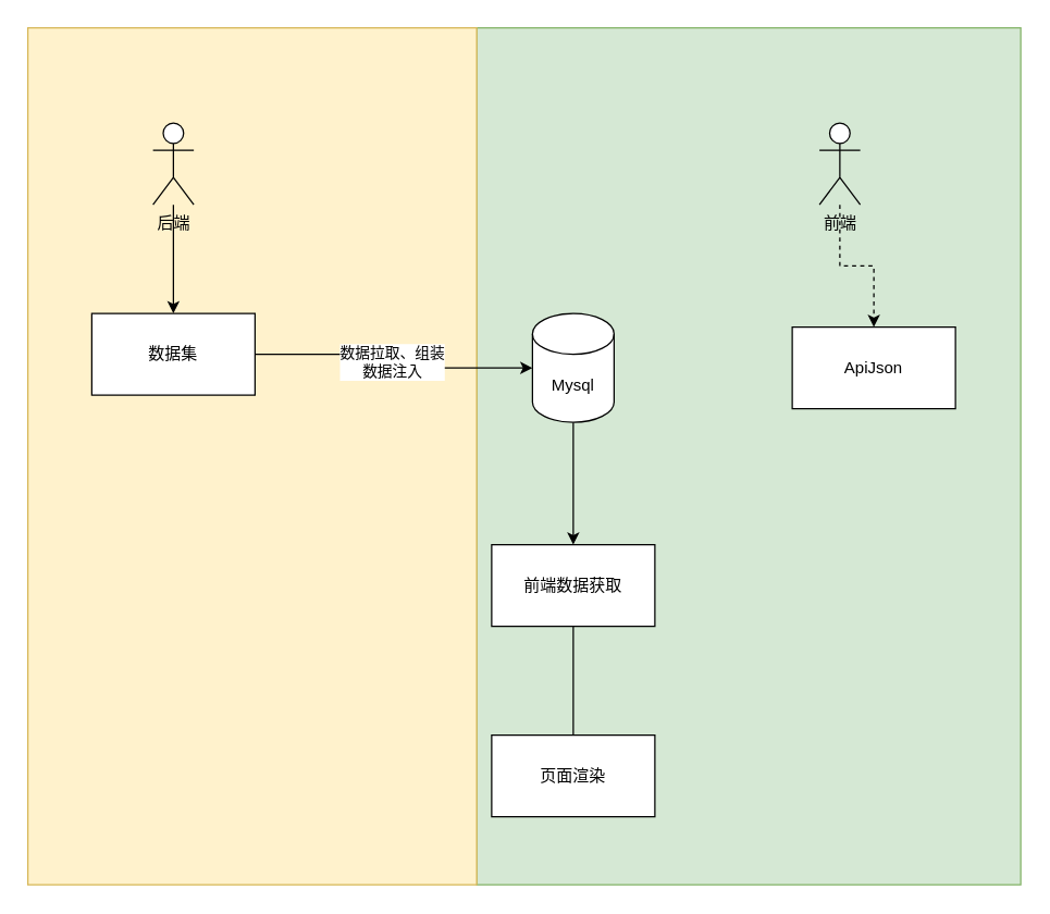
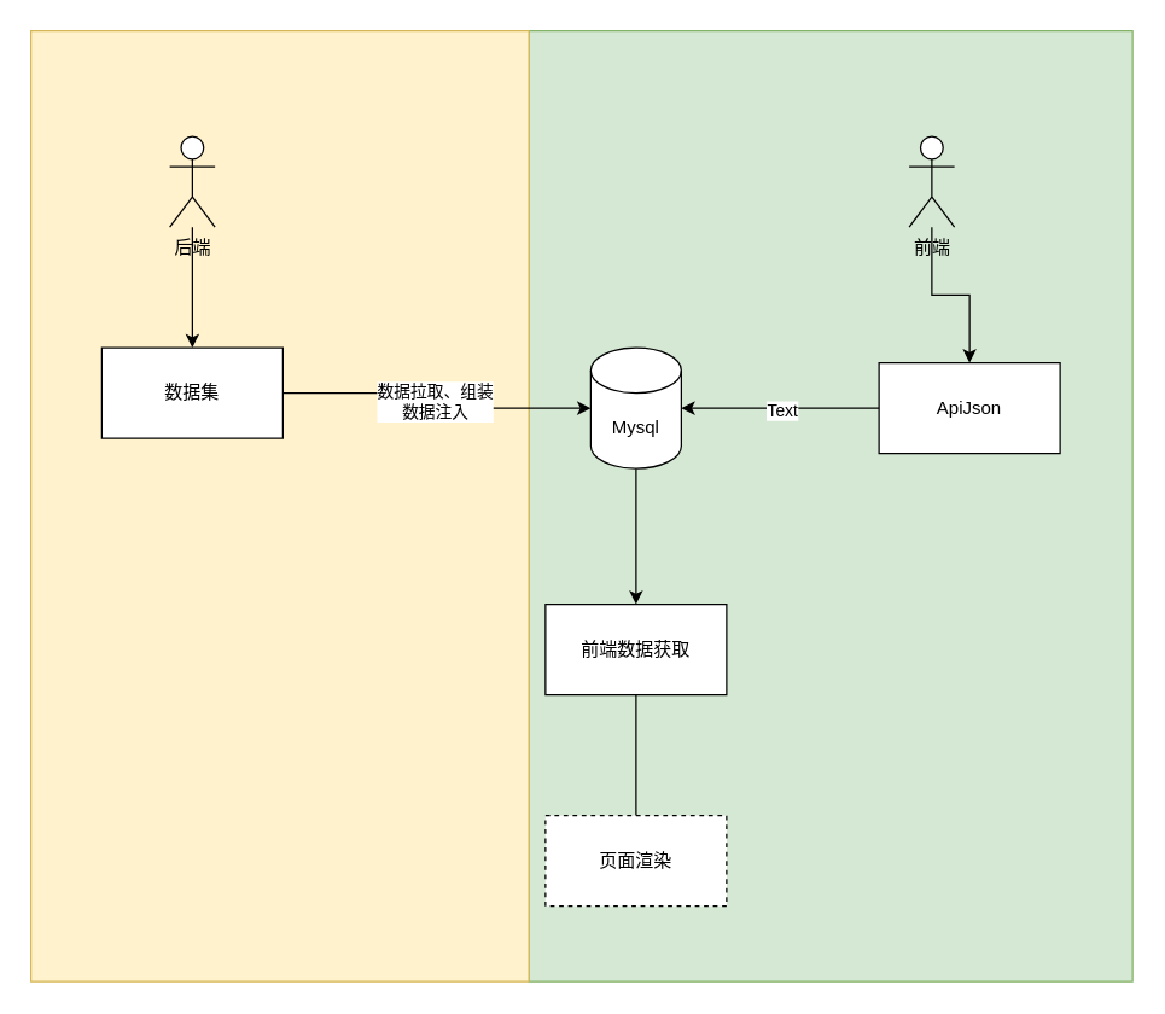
- <mxCell id="9" value="" style="edgeStyle=orthogonalEdgeStyle;rounded=0;orthogonalLoop=1;jettySize=auto;html=1;dashed=1;" edge="1" parent="1" source="10" target="11"><mxGeometry relative="1" as="geometry" /></mxCell>
+ <mxCell id="9" value="" style="edgeStyle=orthogonalEdgeStyle;rounded=0;orthogonalLoop=1;jettySize=auto;html=1;" edge="1" parent="1" source="10" target="11"><mxGeometry relative="1" as="geometry" /></mxCell>
+ <mxCell id="14" style="edgeStyle=orthogonalEdgeStyle;rounded=0;orthogonalLoop=1;jettySize=auto;html=1;entryX=1;entryY=0.5;entryDx=0;entryDy=0;entryPerimeter=0;" edge="1" parent="1" source="11" target="13"><mxGeometry relative="1" as="geometry" /></mxCell>
+ <mxCell id="15" value="Text" style="edgeLabel;html=1;align=center;verticalAlign=middle;resizable=0;points=[];" vertex="1" connectable="0" parent="14"><mxGeometry x="-0.005" y="1" relative="1" as="geometry"><mxPoint as="offset" /></mxGeometry></mxCell>
- <mxCell id="18" value="页面渲染" style="whiteSpace=wrap;html=1;" vertex="1" parent="1"><mxGeometry x="361" y="540" width="120" height="60" as="geometry" /></mxCell>
+ <mxCell id="18" value="页面渲染" style="whiteSpace=wrap;html=1;dashed=1;" vertex="1" parent="1"><mxGeometry x="361" y="540" width="120" height="60" as="geometry" /></mxCell>
